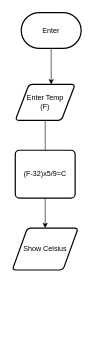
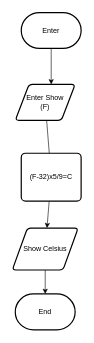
- <mxCell id="5" value="Enter Temp &lt;br&gt;(F)" style="shape=parallelogram;html=1;strokeWidth=2;perimeter=parallelogramPerimeter;whiteSpace=wrap;rounded=1;arcSize=12;size=0.23;" parent="1" vertex="1"><mxGeometry x="25" y="140" width="100" height="60" as="geometry" /></mxCell>
+ <mxCell id="5" value="Enter Show &lt;br&gt;(F)" style="shape=parallelogram;html=1;strokeWidth=2;perimeter=parallelogramPerimeter;whiteSpace=wrap;rounded=1;arcSize=12;size=0.23;" parent="1" vertex="1"><mxGeometry x="25" y="140" width="100" height="60" as="geometry" /></mxCell>
- <mxCell id="7" value="(F-32)x5/9=C" style="rounded=1;whiteSpace=wrap;html=1;absoluteArcSize=1;arcSize=14;strokeWidth=2;" parent="1" vertex="1"><mxGeometry x="25" y="250" width="100" height="80" as="geometry" /></mxCell>
+ <mxCell id="7" value="(F-32)x5/9=C" style="rounded=1;whiteSpace=wrap;html=1;absoluteArcSize=1;arcSize=14;strokeWidth=2;" parent="1" vertex="1"><mxGeometry x="35" y="255" width="100" height="80" as="geometry" /></mxCell>
+ <mxCell id="8" style="edgeStyle=none;html=1;" edge="1" parent="1" source="9" target="10"><mxGeometry relative="1" as="geometry" /></mxCell>
+ <mxCell id="10" value="End" style="strokeWidth=2;html=1;shape=mxgraph.flowchart.terminator;whiteSpace=wrap;" vertex="1" parent="1"><mxGeometry x="25" y="490" width="100" height="60" as="geometry" /></mxCell>
